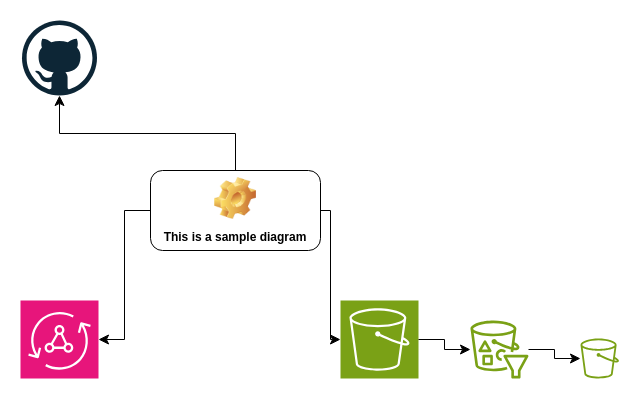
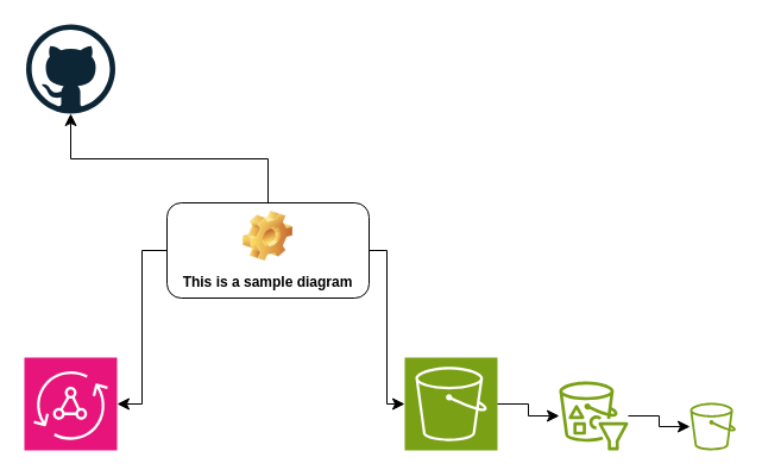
- <mxCell id="2" value="This is a sample diagram" style="label;whiteSpace=wrap;html=1;align=center;verticalAlign=bottom;spacingLeft=0;spacingBottom=4;imageAlign=center;imageVerticalAlign=top;image=img/clipart/Gear_128x128.png" vertex="1" parent="1"><mxGeometry x="150" y="170" width="170" height="80" as="geometry" /></mxCell>
+ <mxCell id="2" value="This is a sample diagram" style="label;whiteSpace=wrap;html=1;align=center;verticalAlign=bottom;spacingLeft=0;spacingBottom=4;imageAlign=center;imageVerticalAlign=top;image=img/clipart/Gear_128x128.png" vertex="1" parent="1"><mxGeometry x="140" y="170" width="170" height="80" as="geometry" /></mxCell>
